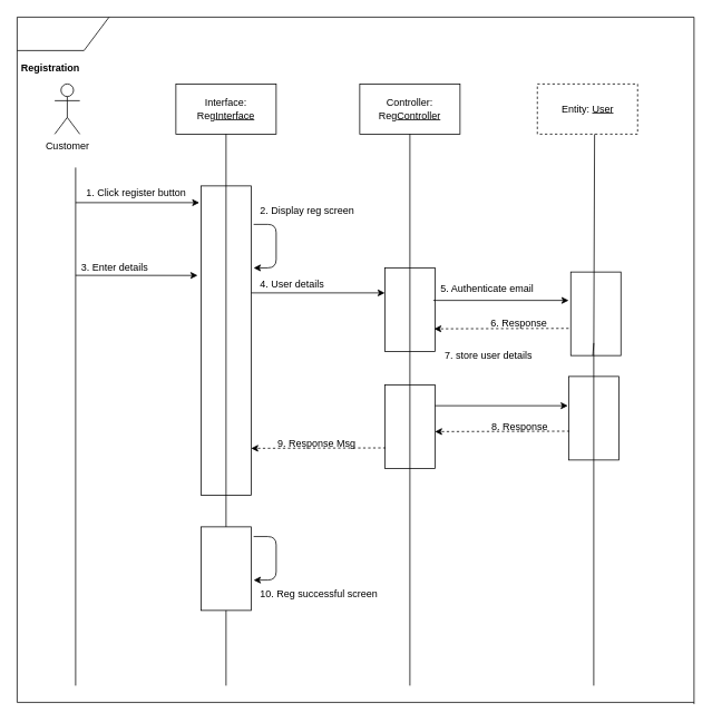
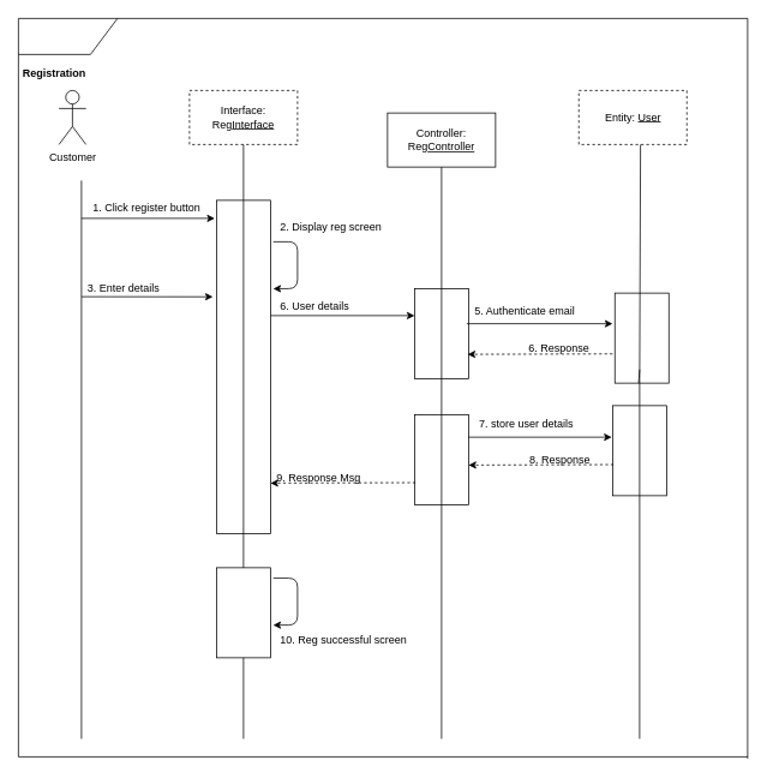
- <mxCell id="3" value="Interface: Reg&lt;u&gt;Interface&lt;/u&gt;" style="rounded=0;whiteSpace=wrap;html=1;" parent="1" vertex="1"><mxGeometry x="210" y="100" width="120" height="60" as="geometry" /></mxCell>
+ <mxCell id="3" value="Interface: Reg&lt;u&gt;Interface&lt;/u&gt;" style="rounded=0;whiteSpace=wrap;html=1;dashed=1;" parent="1" vertex="1"><mxGeometry x="210" y="100" width="120" height="60" as="geometry" /></mxCell>
- <mxCell id="4" value="Controller: Reg&lt;u&gt;Controller&lt;/u&gt;" style="rounded=0;whiteSpace=wrap;html=1;" parent="1" vertex="1"><mxGeometry x="430" y="100" width="120" height="60" as="geometry" /></mxCell>
+ <mxCell id="4" value="Controller: Reg&lt;u&gt;Controller&lt;/u&gt;" style="rounded=0;whiteSpace=wrap;html=1;" parent="1" vertex="1"><mxGeometry x="430" y="125" width="120" height="60" as="geometry" /></mxCell>
- <mxCell id="19" value="&lt;div&gt;4. User details&lt;/div&gt;" style="text;html=1;resizable=0;points=[];autosize=1;align=left;verticalAlign=top;spacingTop=-4;" parent="1" vertex="1"><mxGeometry x="309" y="330" width="90" height="20" as="geometry" /></mxCell>
+ <mxCell id="19" value="&lt;div&gt;6. User details&lt;/div&gt;" style="text;html=1;resizable=0;points=[];autosize=1;align=left;verticalAlign=top;spacingTop=-4;" parent="1" vertex="1"><mxGeometry x="309" y="330" width="90" height="20" as="geometry" /></mxCell>
- <mxCell id="30" value="7. store user details" style="text;html=1;resizable=0;points=[];autosize=1;align=left;verticalAlign=top;spacingTop=-4;" parent="1" vertex="1"><mxGeometry x="530" y="415" width="120" height="20" as="geometry" /></mxCell>
+ <mxCell id="30" value="7. store user details" style="text;html=1;resizable=0;points=[];autosize=1;align=left;verticalAlign=top;spacingTop=-4;" parent="1" vertex="1"><mxGeometry x="530" y="460" width="120" height="20" as="geometry" /></mxCell>
- <mxCell id="34" value="9. Response Msg" style="text;html=1;resizable=0;points=[];autosize=1;align=left;verticalAlign=top;spacingTop=-4;" parent="1" vertex="1"><mxGeometry x="330" y="520" width="110" height="20" as="geometry" /></mxCell>
+ <mxCell id="34" value="9. Response Msg" style="text;html=1;resizable=0;points=[];autosize=1;align=left;verticalAlign=top;spacingTop=-4;" parent="1" vertex="1"><mxGeometry x="305" y="520" width="110" height="20" as="geometry" /></mxCell>
